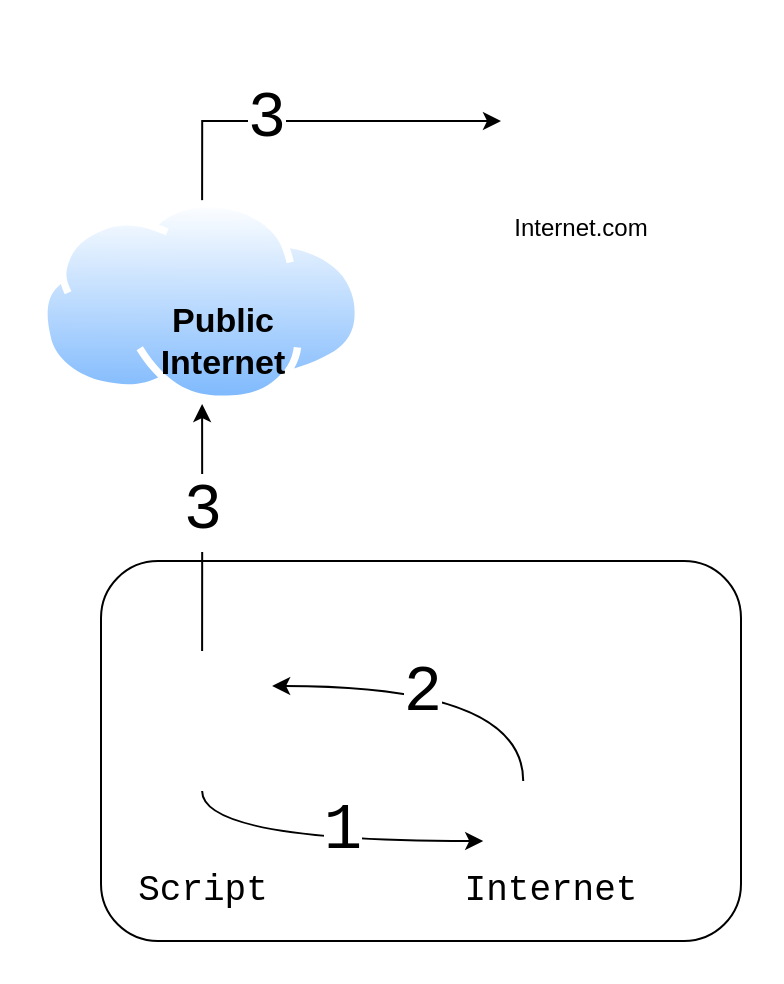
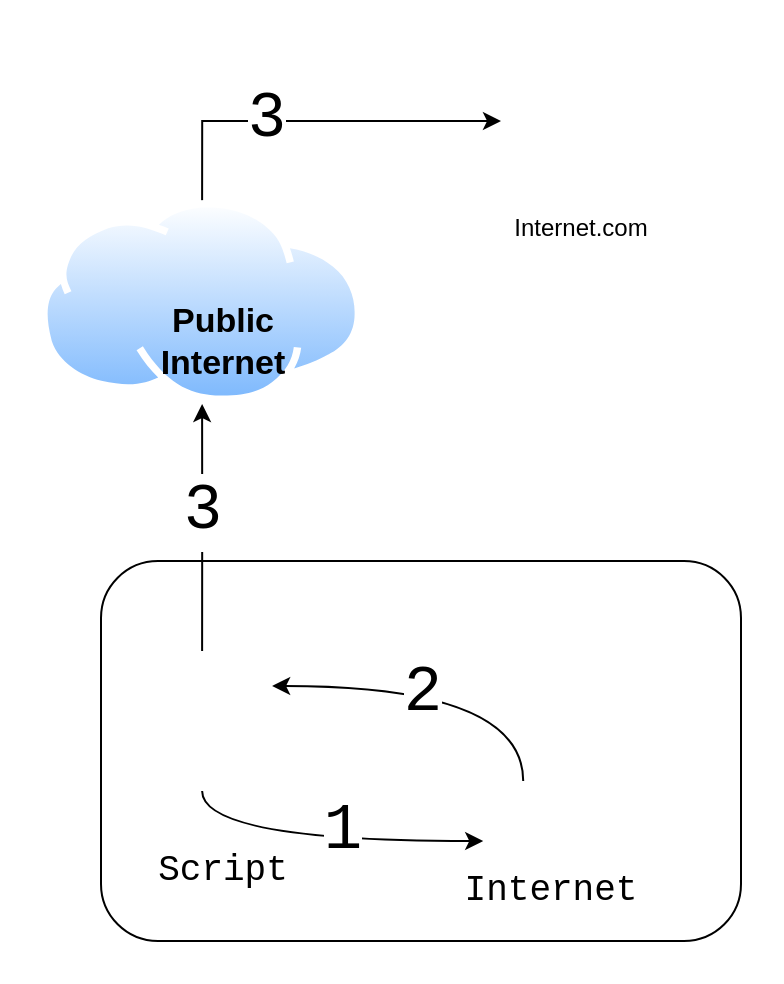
- <mxCell id="18" value="Script" style="text;html=1;align=center;verticalAlign=middle;resizable=0;points=[];autosize=1;fontSize=18;fontFamily=Courier New;" vertex="1" parent="1"><mxGeometry x="60.56" y="430" width="80" height="30" as="geometry" /></mxCell>
+ <mxCell id="18" value="Script" style="text;html=1;align=center;verticalAlign=middle;resizable=0;points=[];autosize=1;fontSize=18;fontFamily=Courier New;" vertex="1" parent="1"><mxGeometry x="70.56" y="420" width="80" height="30" as="geometry" /></mxCell>
